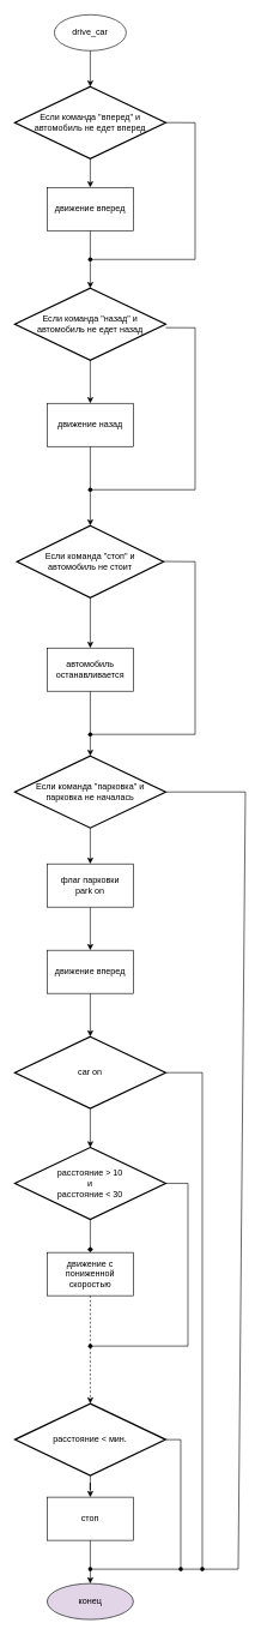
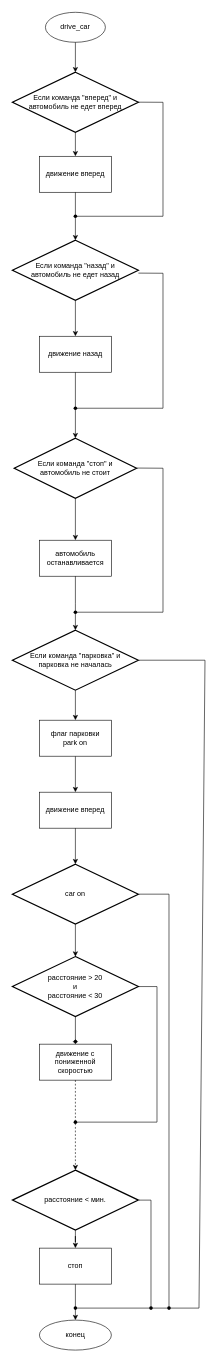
- <mxCell id="37" value="расстояние &amp;gt; 10&lt;div&gt;и&lt;/div&gt;&lt;div&gt;расстояние &amp;lt; 30&lt;/div&gt;" style="strokeWidth=2;html=1;shape=mxgraph.flowchart.decision;whiteSpace=wrap;" vertex="1" parent="1"><mxGeometry x="20" y="1594" width="210" height="100" as="geometry" /></mxCell>
+ <mxCell id="37" value="расстояние &amp;gt; 20&lt;div&gt;и&lt;/div&gt;&lt;div&gt;расстояние &amp;lt; 30&lt;/div&gt;" style="strokeWidth=2;html=1;shape=mxgraph.flowchart.decision;whiteSpace=wrap;" vertex="1" parent="1"><mxGeometry x="20" y="1594" width="210" height="100" as="geometry" /></mxCell>
- <mxCell id="45" value="конец" style="ellipse;whiteSpace=wrap;html=1;fillColor=#e1d5e7;" vertex="1" parent="1"><mxGeometry x="65" y="2200" width="120" height="50" as="geometry" /></mxCell>
+ <mxCell id="45" value="конец" style="ellipse;whiteSpace=wrap;html=1;" vertex="1" parent="1"><mxGeometry x="65" y="2200" width="120" height="50" as="geometry" /></mxCell>
